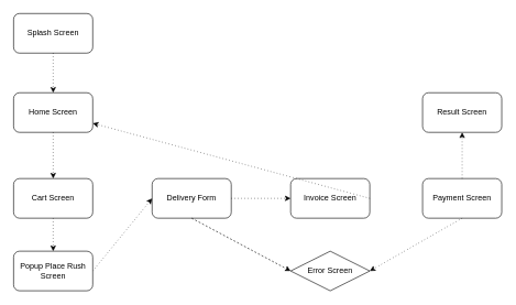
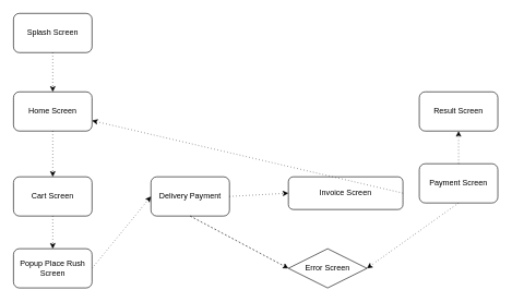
- <mxCell id="5" value="Delivery Form" style="rounded=1;whiteSpace=wrap;html=1;" parent="1" vertex="1"><mxGeometry x="230" y="270" width="120" height="60" as="geometry" /></mxCell>
+ <mxCell id="5" value="Delivery Payment" style="rounded=1;whiteSpace=wrap;html=1;" parent="1" vertex="1"><mxGeometry x="230" y="270" width="120" height="60" as="geometry" /></mxCell>
- <mxCell id="6" value="Invoice Screen" style="rounded=1;whiteSpace=wrap;html=1;" parent="1" vertex="1"><mxGeometry x="440" y="270" width="120" height="60" as="geometry" /></mxCell>
+ <mxCell id="6" value="Invoice Screen" style="rounded=1;whiteSpace=wrap;html=1;" parent="1" vertex="1"><mxGeometry x="440" y="270" width="175" height="50" as="geometry" /></mxCell>
- <mxCell id="7" value="Payment Screen" style="rounded=1;whiteSpace=wrap;html=1;" parent="1" vertex="1"><mxGeometry x="640" y="270" width="120" height="60" as="geometry" /></mxCell>
+ <mxCell id="7" value="Payment Screen" style="rounded=1;whiteSpace=wrap;html=1;" parent="1" vertex="1"><mxGeometry x="640" y="250" width="120" height="60" as="geometry" /></mxCell>
